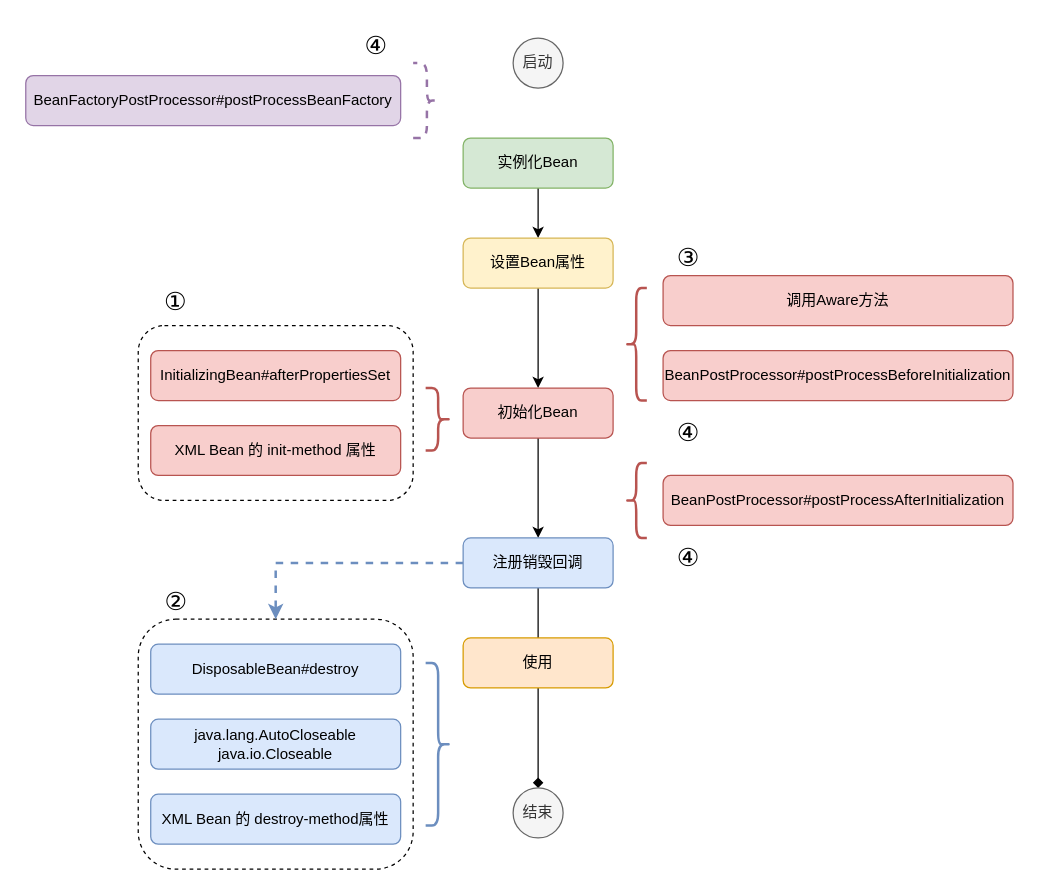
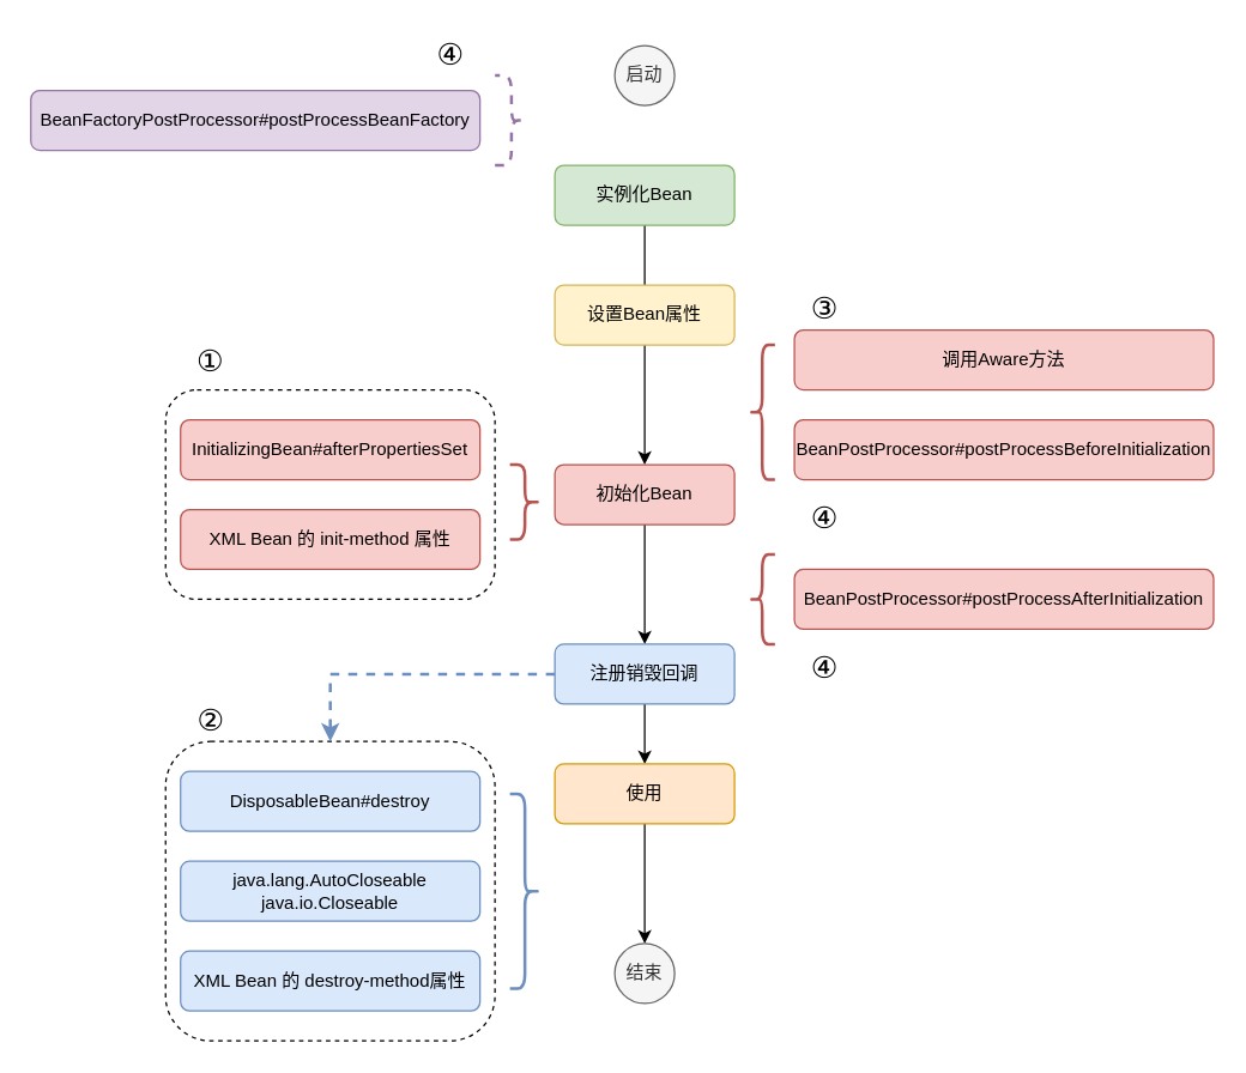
- <mxCell id="5" style="edgeStyle=orthogonalEdgeStyle;rounded=0;orthogonalLoop=1;jettySize=auto;html=1;entryX=0.5;entryY=0;entryDx=0;entryDy=0;fillColor=#d5e8d4;strokeColor=#000000;" edge="1" parent="1" source="6" target="8"><mxGeometry relative="1" as="geometry" /></mxCell>
+ <mxCell id="5" style="edgeStyle=orthogonalEdgeStyle;rounded=0;orthogonalLoop=1;jettySize=auto;html=1;entryX=0.5;entryY=0;entryDx=0;entryDy=0;fillColor=#d5e8d4;strokeColor=#000000;endArrow=none;" edge="1" parent="1" source="6" target="8"><mxGeometry relative="1" as="geometry" /></mxCell>
- <mxCell id="14" style="edgeStyle=orthogonalEdgeStyle;rounded=0;orthogonalLoop=1;jettySize=auto;html=1;entryX=0.5;entryY=0;entryDx=0;entryDy=0;fillColor=#d5e8d4;strokeColor=#000000;endArrow=none;" edge="1" parent="1" source="16" target="22"><mxGeometry relative="1" as="geometry" /></mxCell>
+ <mxCell id="14" style="edgeStyle=orthogonalEdgeStyle;rounded=0;orthogonalLoop=1;jettySize=auto;html=1;entryX=0.5;entryY=0;entryDx=0;entryDy=0;fillColor=#d5e8d4;strokeColor=#000000;" edge="1" parent="1" source="16" target="22"><mxGeometry relative="1" as="geometry" /></mxCell>
- <mxCell id="21" style="edgeStyle=orthogonalEdgeStyle;rounded=0;orthogonalLoop=1;jettySize=auto;html=1;fillColor=#d5e8d4;strokeColor=#000000;endArrow=diamond;" edge="1" parent="1" source="22" target="23"><mxGeometry relative="1" as="geometry" /></mxCell>
+ <mxCell id="21" style="edgeStyle=orthogonalEdgeStyle;rounded=0;orthogonalLoop=1;jettySize=auto;html=1;fillColor=#d5e8d4;strokeColor=#000000;" edge="1" parent="1" source="22" target="23"><mxGeometry relative="1" as="geometry" /></mxCell>
